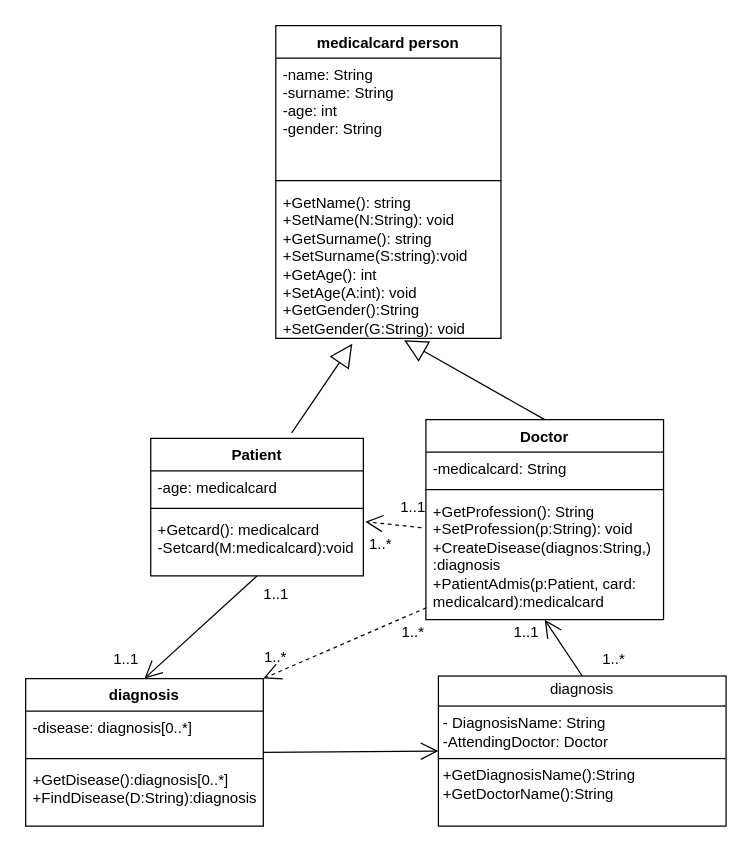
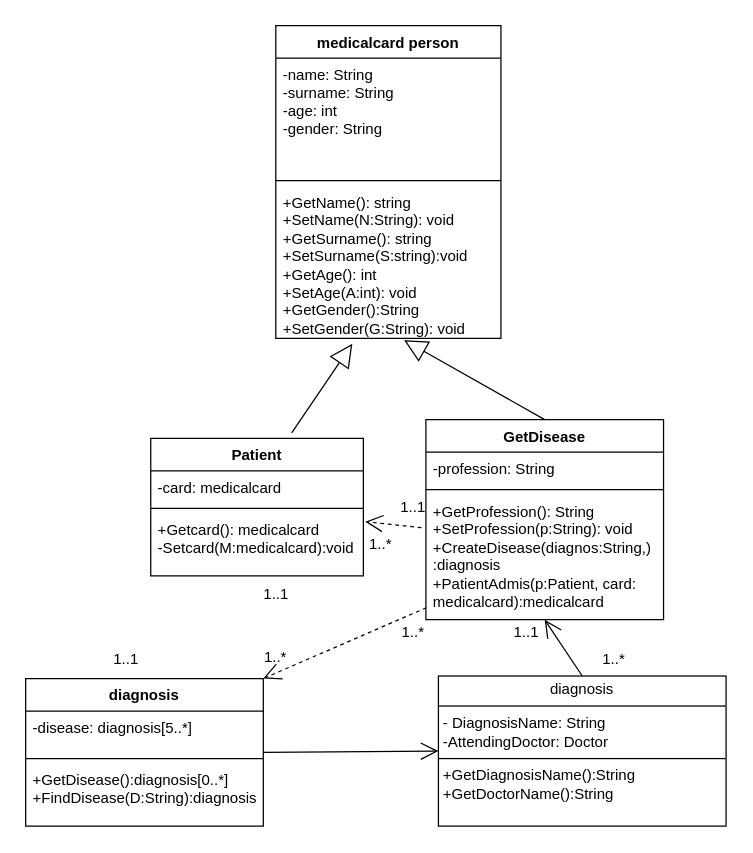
- <mxCell id="14" value="Doctor" style="swimlane;fontStyle=1;align=center;verticalAlign=top;childLayout=stackLayout;horizontal=1;startSize=26;horizontalStack=0;resizeParent=1;resizeParentMax=0;resizeLast=0;collapsible=1;marginBottom=0;whiteSpace=wrap;html=1;" parent="1" vertex="1"><mxGeometry x="340" y="335" width="190" height="160" as="geometry" /></mxCell>
+ <mxCell id="14" value="GetDisease" style="swimlane;fontStyle=1;align=center;verticalAlign=top;childLayout=stackLayout;horizontal=1;startSize=26;horizontalStack=0;resizeParent=1;resizeParentMax=0;resizeLast=0;collapsible=1;marginBottom=0;whiteSpace=wrap;html=1;" parent="1" vertex="1"><mxGeometry x="340" y="335" width="190" height="160" as="geometry" /></mxCell>
- <mxCell id="15" value="&lt;div&gt;-medicalcard: String&lt;/div&gt;&lt;div&gt;&lt;br&gt;&lt;/div&gt;" style="text;strokeColor=none;fillColor=none;align=left;verticalAlign=top;spacingLeft=4;spacingRight=4;overflow=hidden;rotatable=0;points=[[0,0.5],[1,0.5]];portConstraint=eastwest;whiteSpace=wrap;html=1;" parent="14" vertex="1"><mxGeometry y="26" width="190" height="26" as="geometry" /></mxCell>
+ <mxCell id="15" value="&lt;div&gt;-profession: String&lt;/div&gt;&lt;div&gt;&lt;br&gt;&lt;/div&gt;" style="text;strokeColor=none;fillColor=none;align=left;verticalAlign=top;spacingLeft=4;spacingRight=4;overflow=hidden;rotatable=0;points=[[0,0.5],[1,0.5]];portConstraint=eastwest;whiteSpace=wrap;html=1;" parent="14" vertex="1"><mxGeometry y="26" width="190" height="26" as="geometry" /></mxCell>
- <mxCell id="7" value="-age: medicalcard" style="text;strokeColor=none;fillColor=none;align=left;verticalAlign=top;spacingLeft=4;spacingRight=4;overflow=hidden;rotatable=0;points=[[0,0.5],[1,0.5]];portConstraint=eastwest;whiteSpace=wrap;html=1;" parent="6" vertex="1"><mxGeometry y="26" width="170" height="26" as="geometry" /></mxCell>
+ <mxCell id="7" value="-card: medicalcard" style="text;strokeColor=none;fillColor=none;align=left;verticalAlign=top;spacingLeft=4;spacingRight=4;overflow=hidden;rotatable=0;points=[[0,0.5],[1,0.5]];portConstraint=eastwest;whiteSpace=wrap;html=1;" parent="6" vertex="1"><mxGeometry y="26" width="170" height="26" as="geometry" /></mxCell>
- <mxCell id="22" value="" style="endArrow=open;endFill=1;endSize=12;html=1;rounded=0;exitX=0.5;exitY=1;exitDx=0;exitDy=0;entryX=0.5;entryY=0;entryDx=0;entryDy=0;" parent="1" source="6" target="10" edge="1"><mxGeometry width="160" relative="1" as="geometry"><mxPoint x="160" y="410" as="sourcePoint" /><mxPoint x="320" y="410" as="targetPoint" /></mxGeometry></mxCell>
- <mxCell id="11" value="&lt;div&gt;-disease:&amp;nbsp;diagnosis[0..*]&lt;/div&gt;" style="text;strokeColor=none;fillColor=none;align=left;verticalAlign=top;spacingLeft=4;spacingRight=4;overflow=hidden;rotatable=0;points=[[0,0.5],[1,0.5]];portConstraint=eastwest;whiteSpace=wrap;html=1;" parent="10" vertex="1"><mxGeometry y="26" width="190" height="34" as="geometry" /></mxCell>
+ <mxCell id="11" value="&lt;div&gt;-disease:&amp;nbsp;diagnosis[5..*]&lt;/div&gt;" style="text;strokeColor=none;fillColor=none;align=left;verticalAlign=top;spacingLeft=4;spacingRight=4;overflow=hidden;rotatable=0;points=[[0,0.5],[1,0.5]];portConstraint=eastwest;whiteSpace=wrap;html=1;" parent="10" vertex="1"><mxGeometry y="26" width="190" height="34" as="geometry" /></mxCell>
